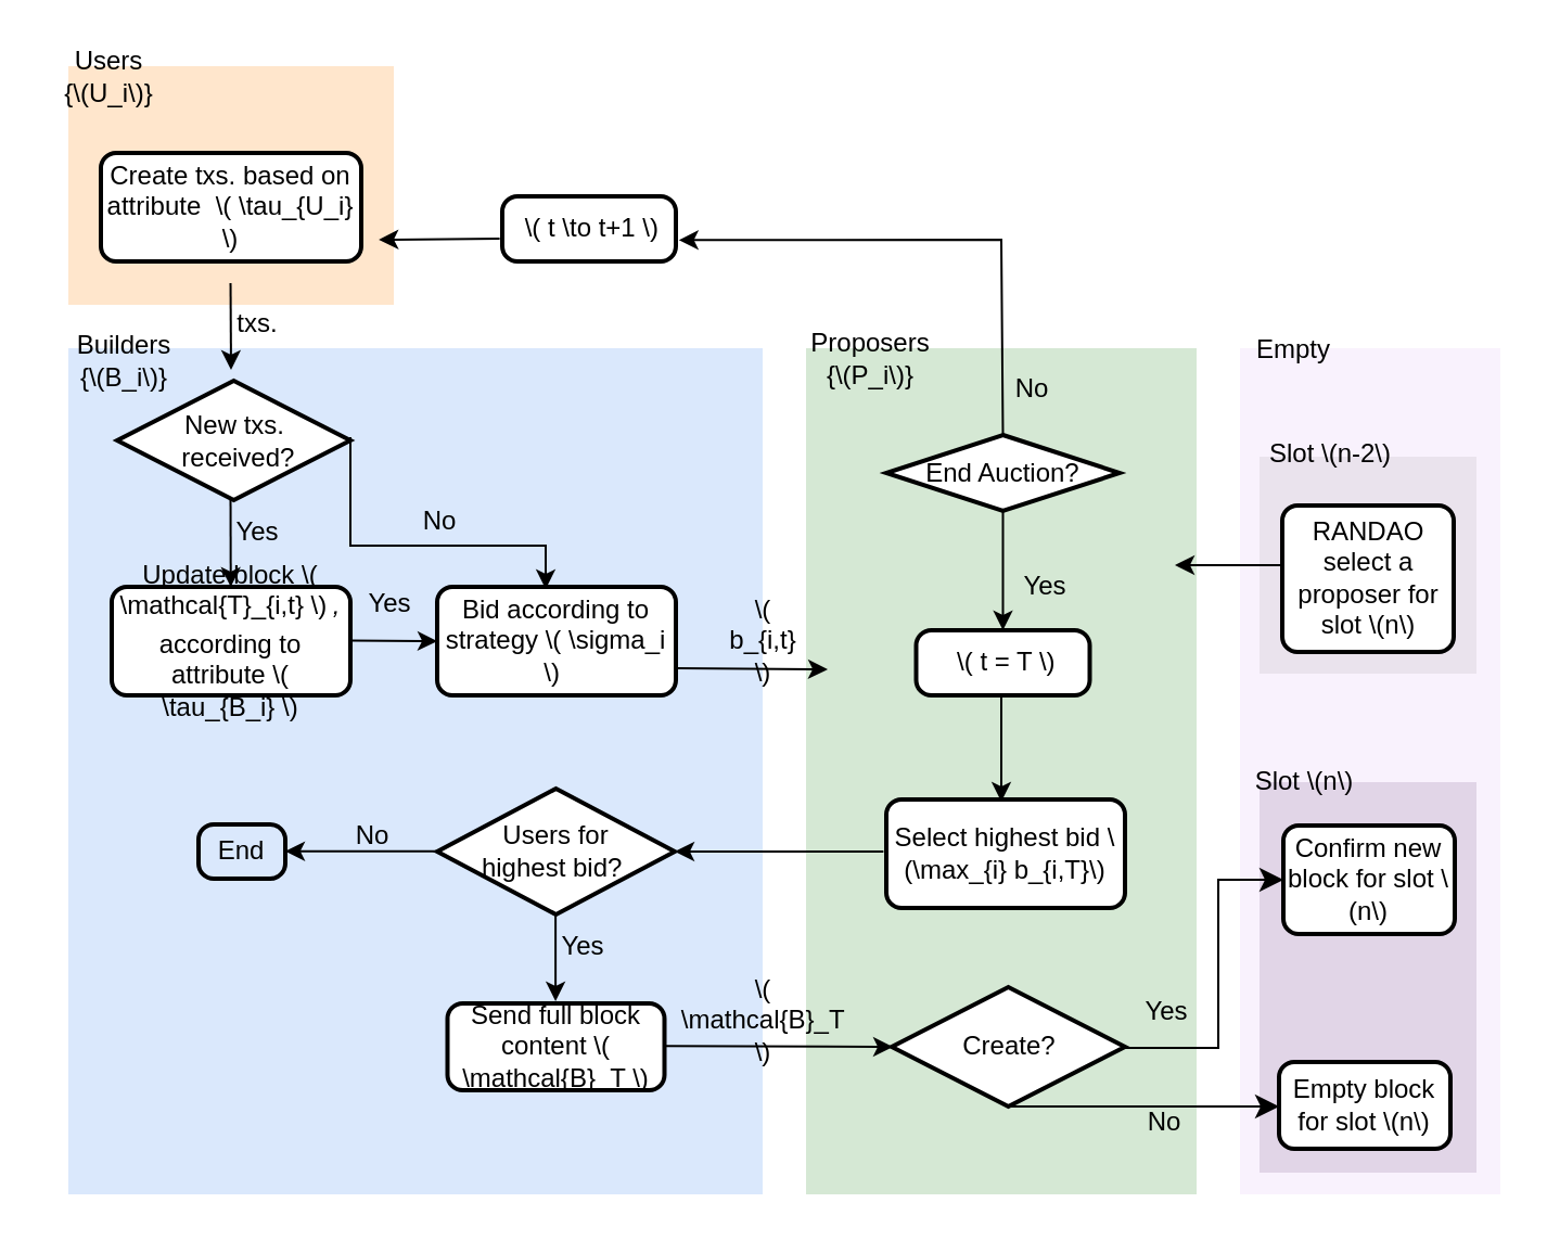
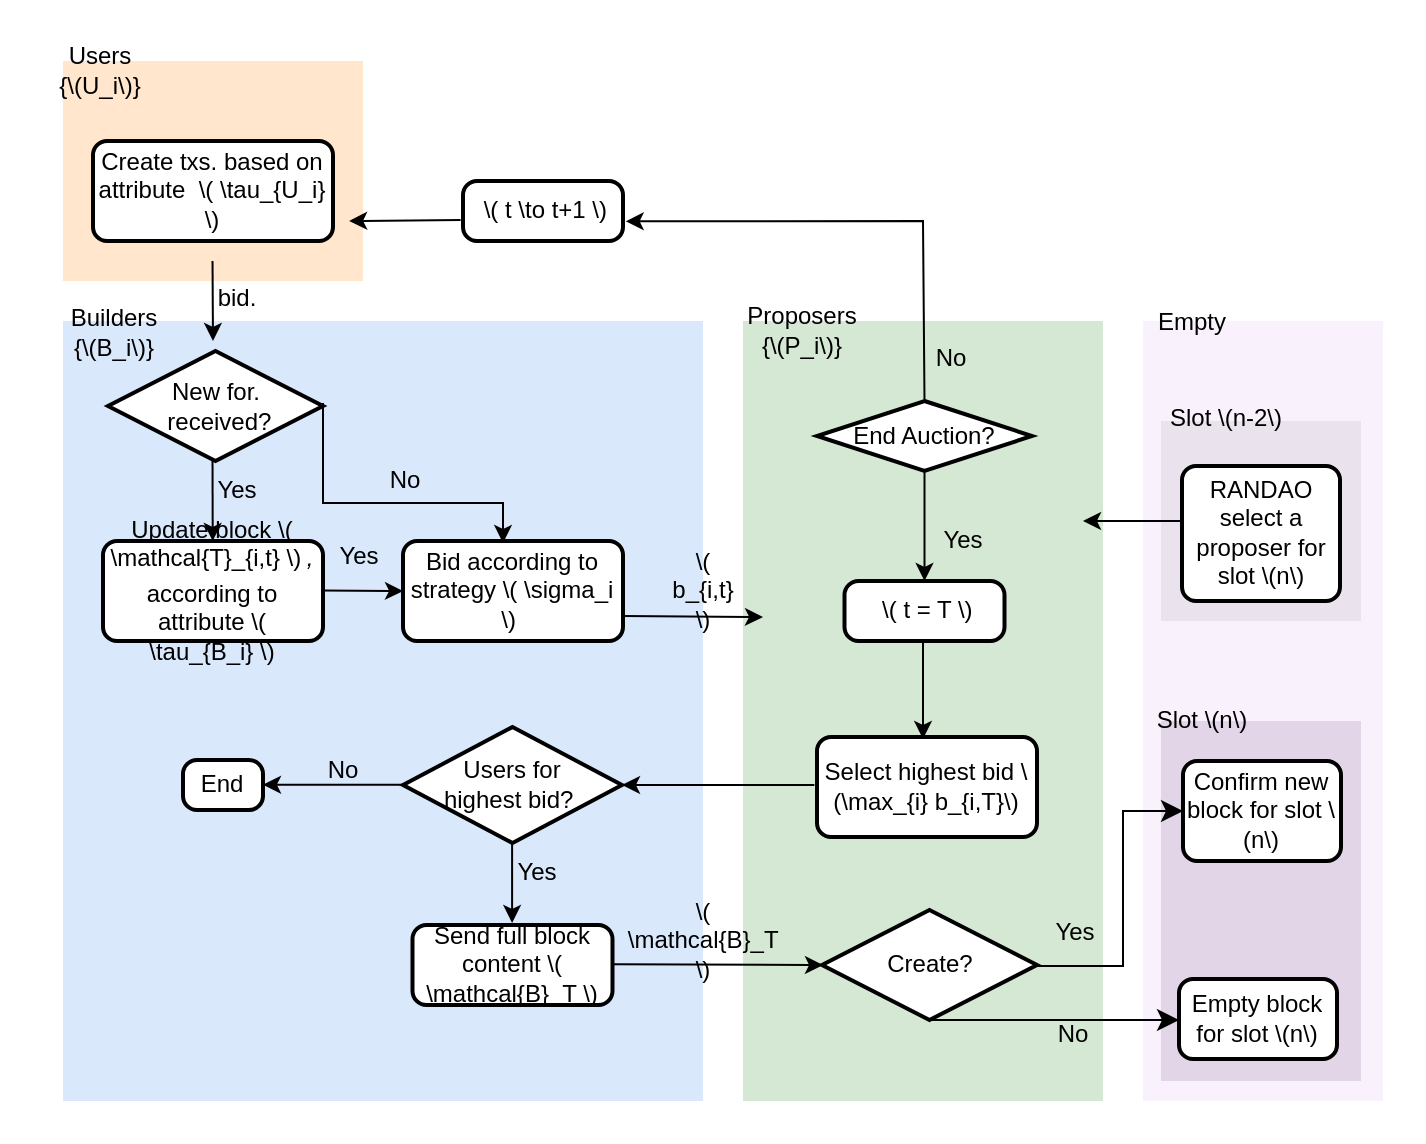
- <mxCell id="10" value="txs." style="text;html=1;align=center;verticalAlign=middle;resizable=0;points=[];autosize=1;strokeColor=none;fillColor=none;" vertex="1" parent="1"><mxGeometry x="98" y="134" width="40" height="30" as="geometry" /></mxCell>
+ <mxCell id="10" value="bid." style="text;html=1;align=center;verticalAlign=middle;resizable=0;points=[];autosize=1;strokeColor=none;fillColor=none;" vertex="1" parent="1"><mxGeometry x="98" y="134" width="40" height="30" as="geometry" /></mxCell>
- <mxCell id="12" value="New txs.&lt;div&gt;&amp;nbsp;received?&lt;/div&gt;" style="strokeWidth=2;html=1;shape=mxgraph.flowchart.decision;whiteSpace=wrap;" vertex="1" parent="1"><mxGeometry x="53.5" y="175" width="107.5" height="55" as="geometry" /></mxCell>
+ <mxCell id="12" value="New for.&lt;div&gt;&amp;nbsp;received?&lt;/div&gt;" style="strokeWidth=2;html=1;shape=mxgraph.flowchart.decision;whiteSpace=wrap;" vertex="1" parent="1"><mxGeometry x="53.5" y="175" width="107.5" height="55" as="geometry" /></mxCell>
- <mxCell id="36" value="End" style="rounded=1;whiteSpace=wrap;html=1;absoluteArcSize=1;arcSize=14;strokeWidth=2;fillColor=#dae8fc;" vertex="1" parent="1"><mxGeometry x="91" y="379.5" width="40" height="25" as="geometry" /></mxCell>
+ <mxCell id="36" value="End" style="rounded=1;whiteSpace=wrap;html=1;absoluteArcSize=1;arcSize=14;strokeWidth=2;" vertex="1" parent="1"><mxGeometry x="91" y="379.5" width="40" height="25" as="geometry" /></mxCell>
